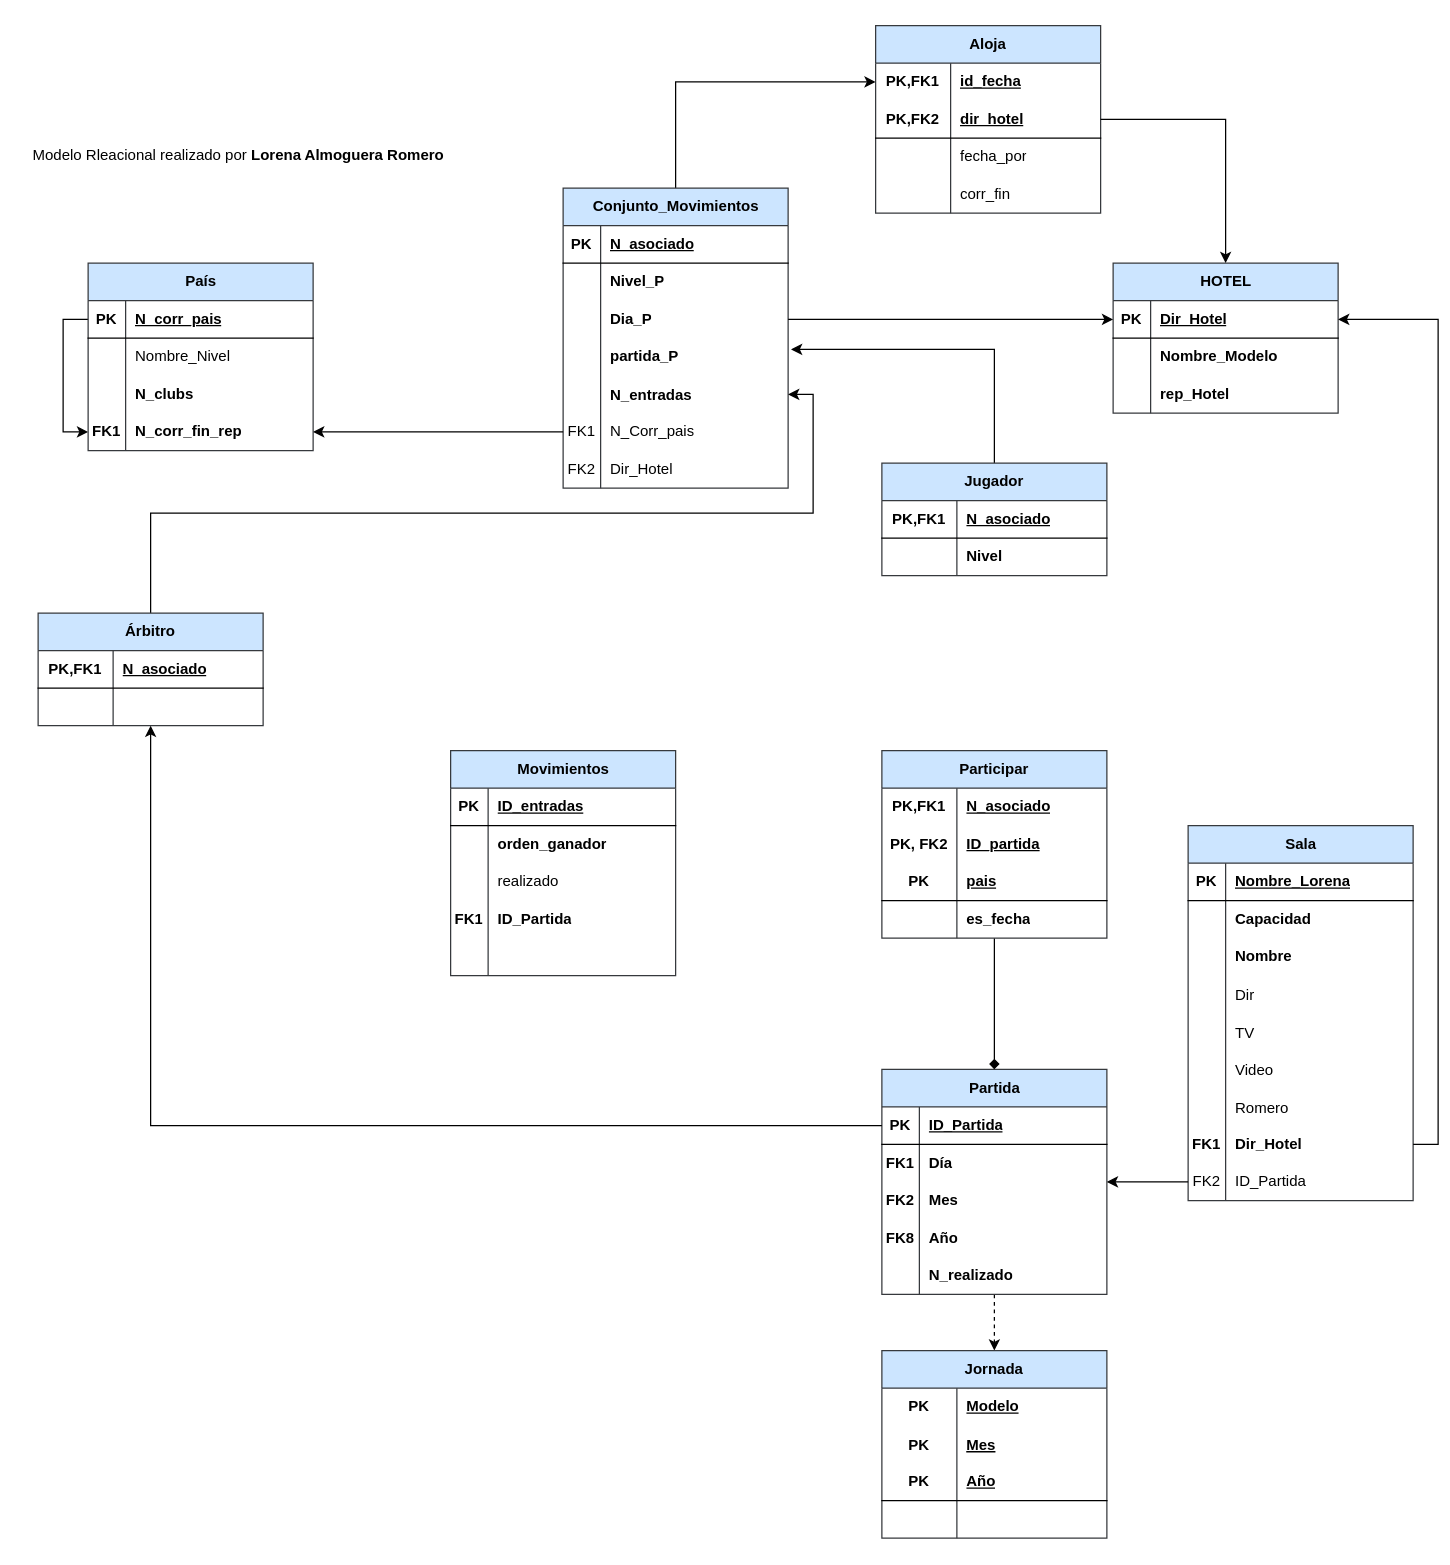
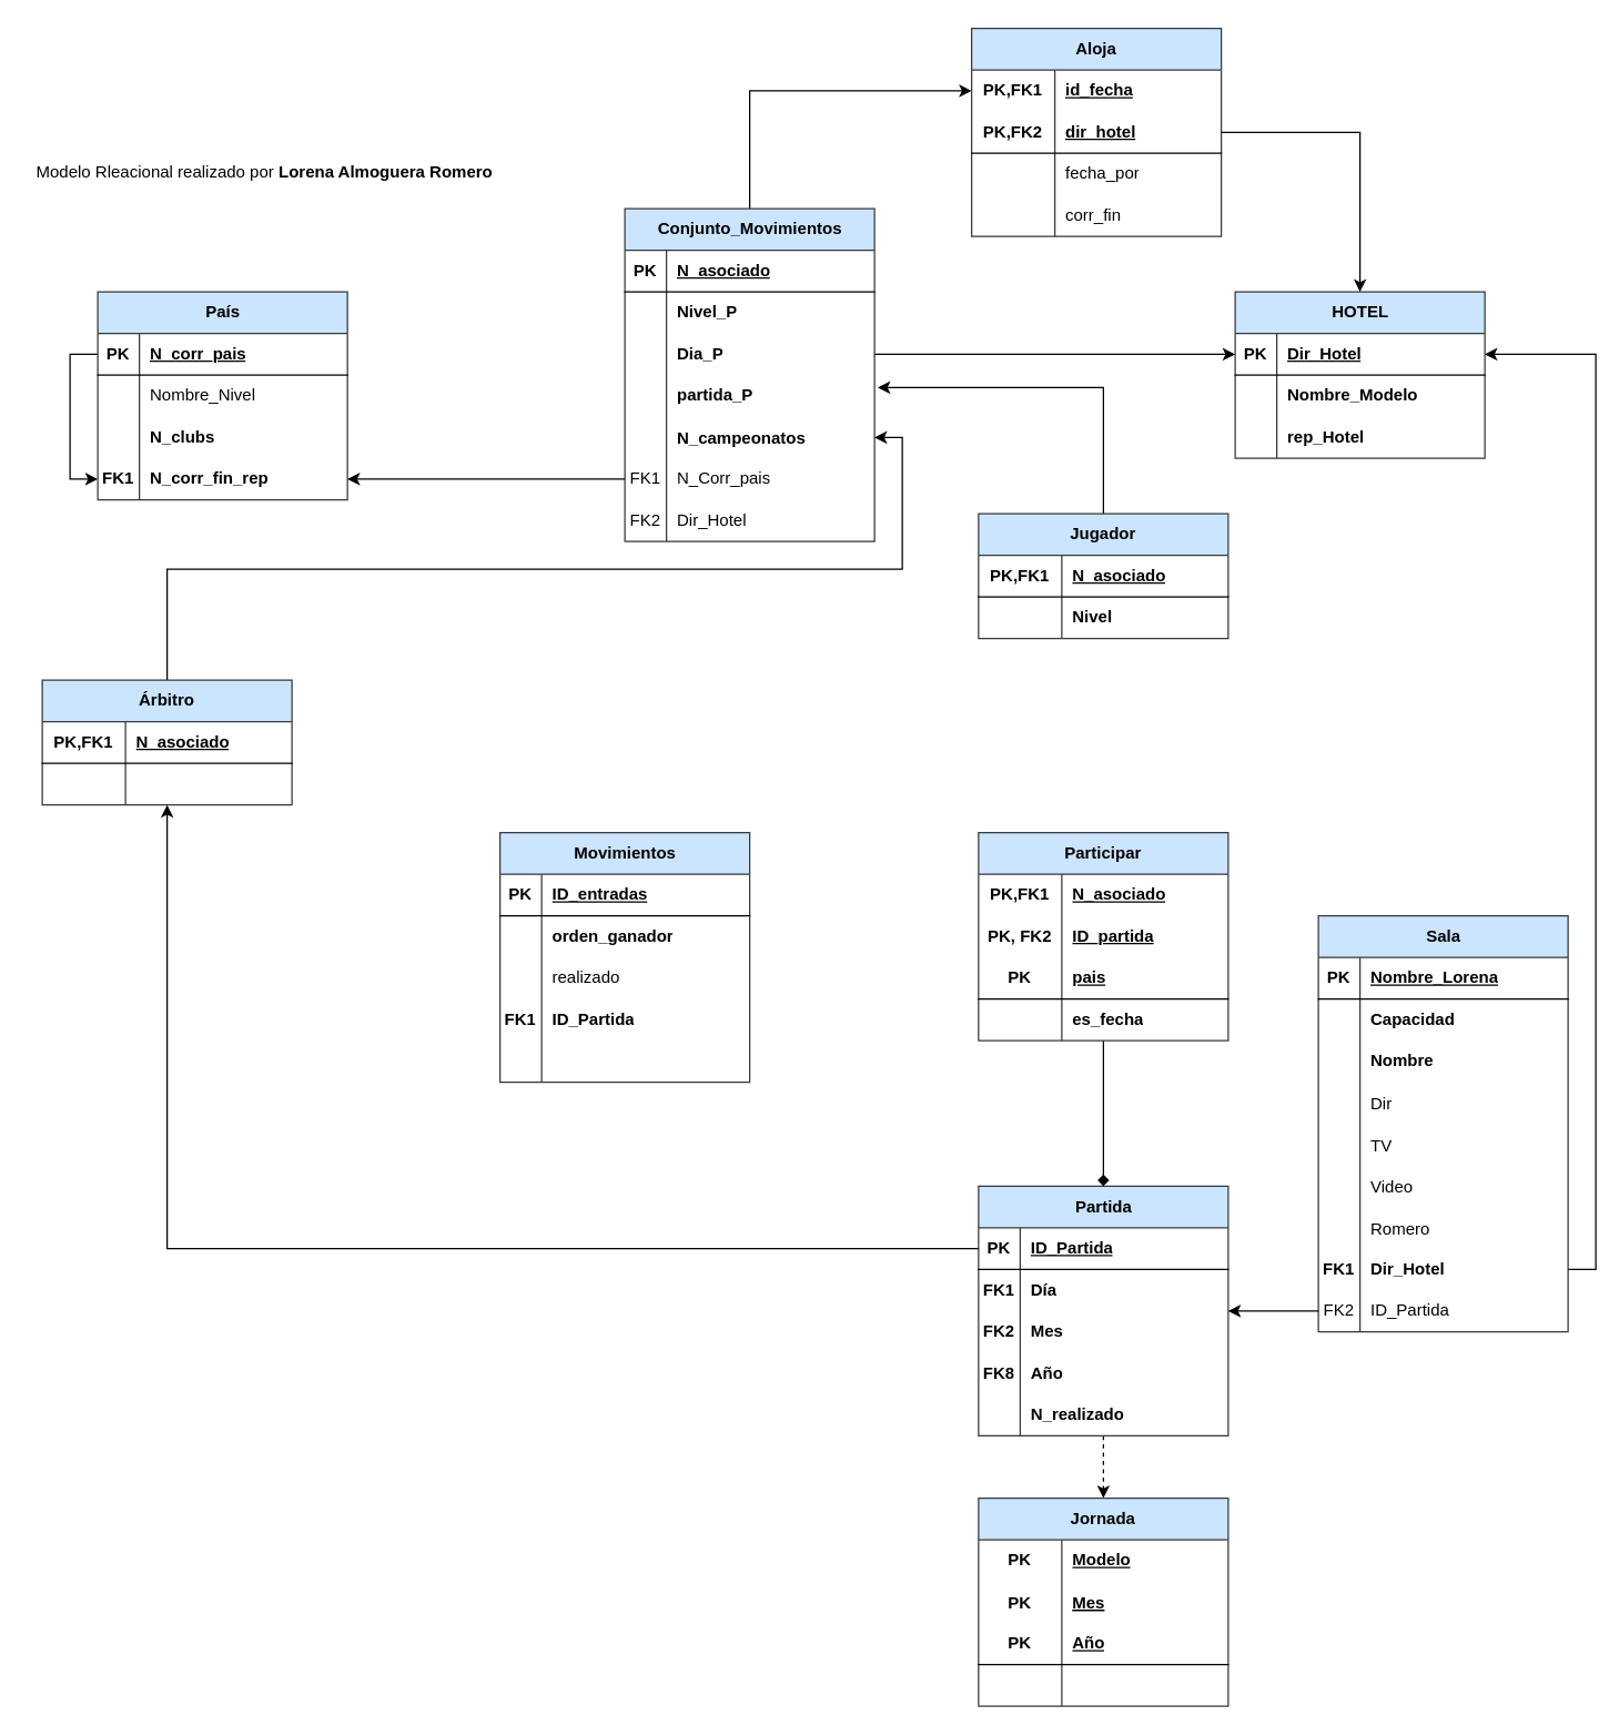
- <mxCell id="29" value="N_entradas" style="shape=partialRectangle;connectable=0;fillColor=none;top=0;left=0;bottom=0;right=0;align=left;spacingLeft=6;overflow=hidden;fontStyle=1" vertex="1" parent="27"><mxGeometry x="30" width="150" height="30" as="geometry"><mxRectangle width="150" height="30" as="alternateBounds" /></mxGeometry></mxCell>
+ <mxCell id="29" value="N_campeonatos" style="shape=partialRectangle;connectable=0;fillColor=none;top=0;left=0;bottom=0;right=0;align=left;spacingLeft=6;overflow=hidden;fontStyle=1" vertex="1" parent="27"><mxGeometry x="30" width="150" height="30" as="geometry"><mxRectangle width="150" height="30" as="alternateBounds" /></mxGeometry></mxCell>
